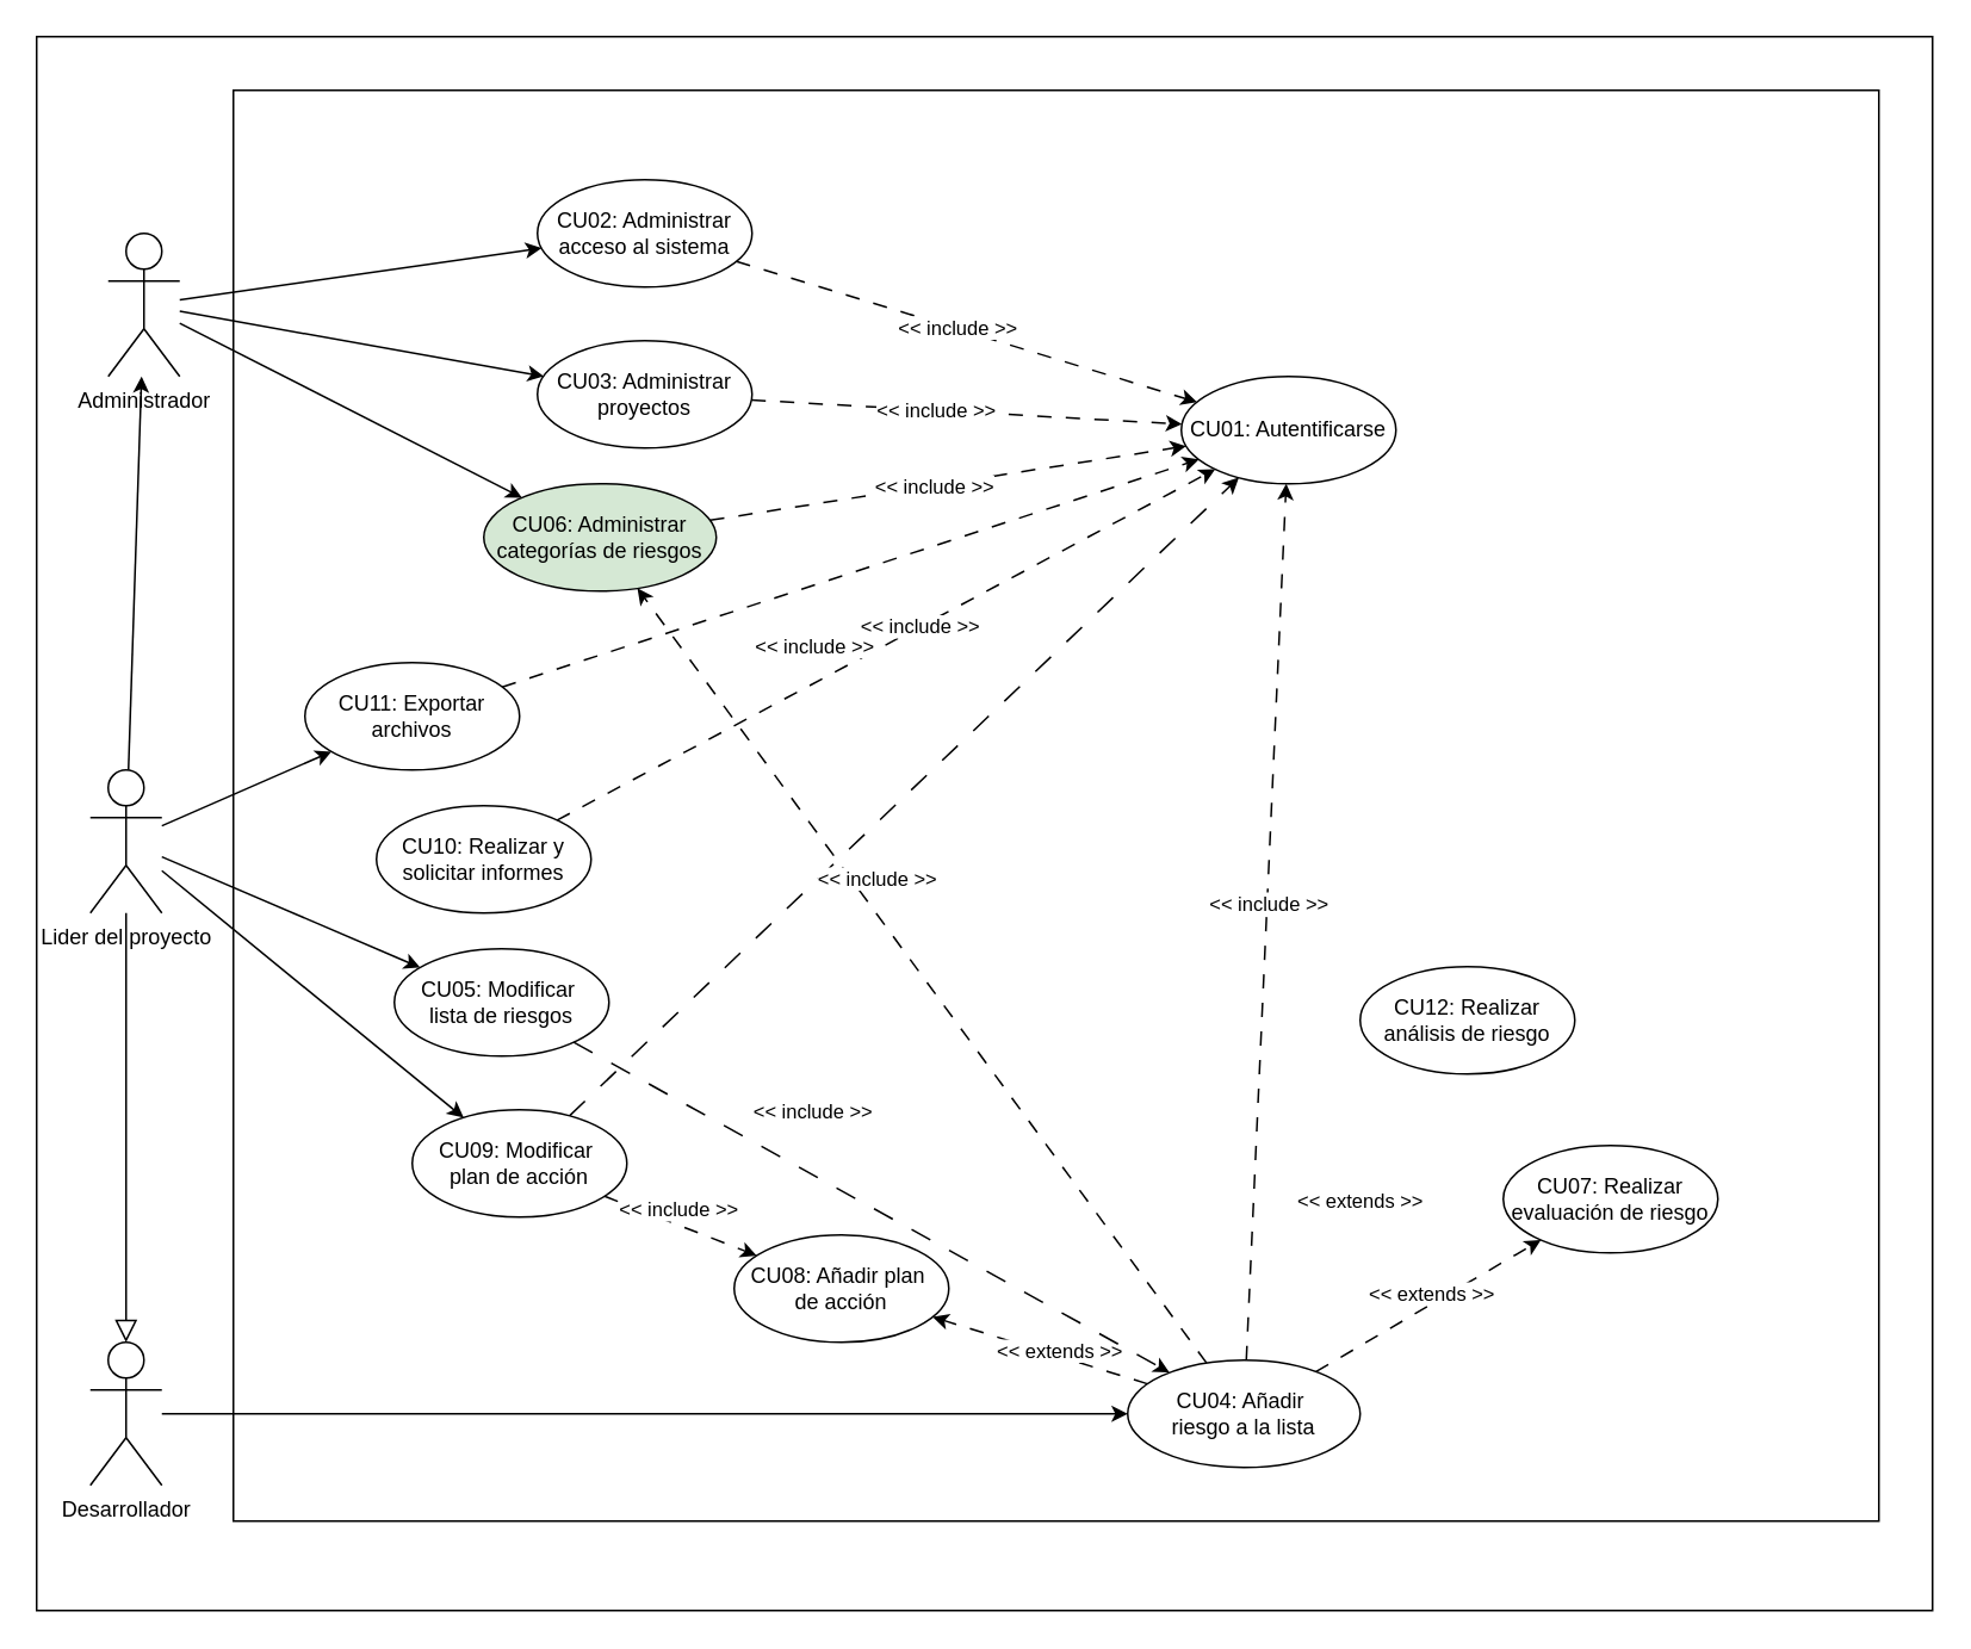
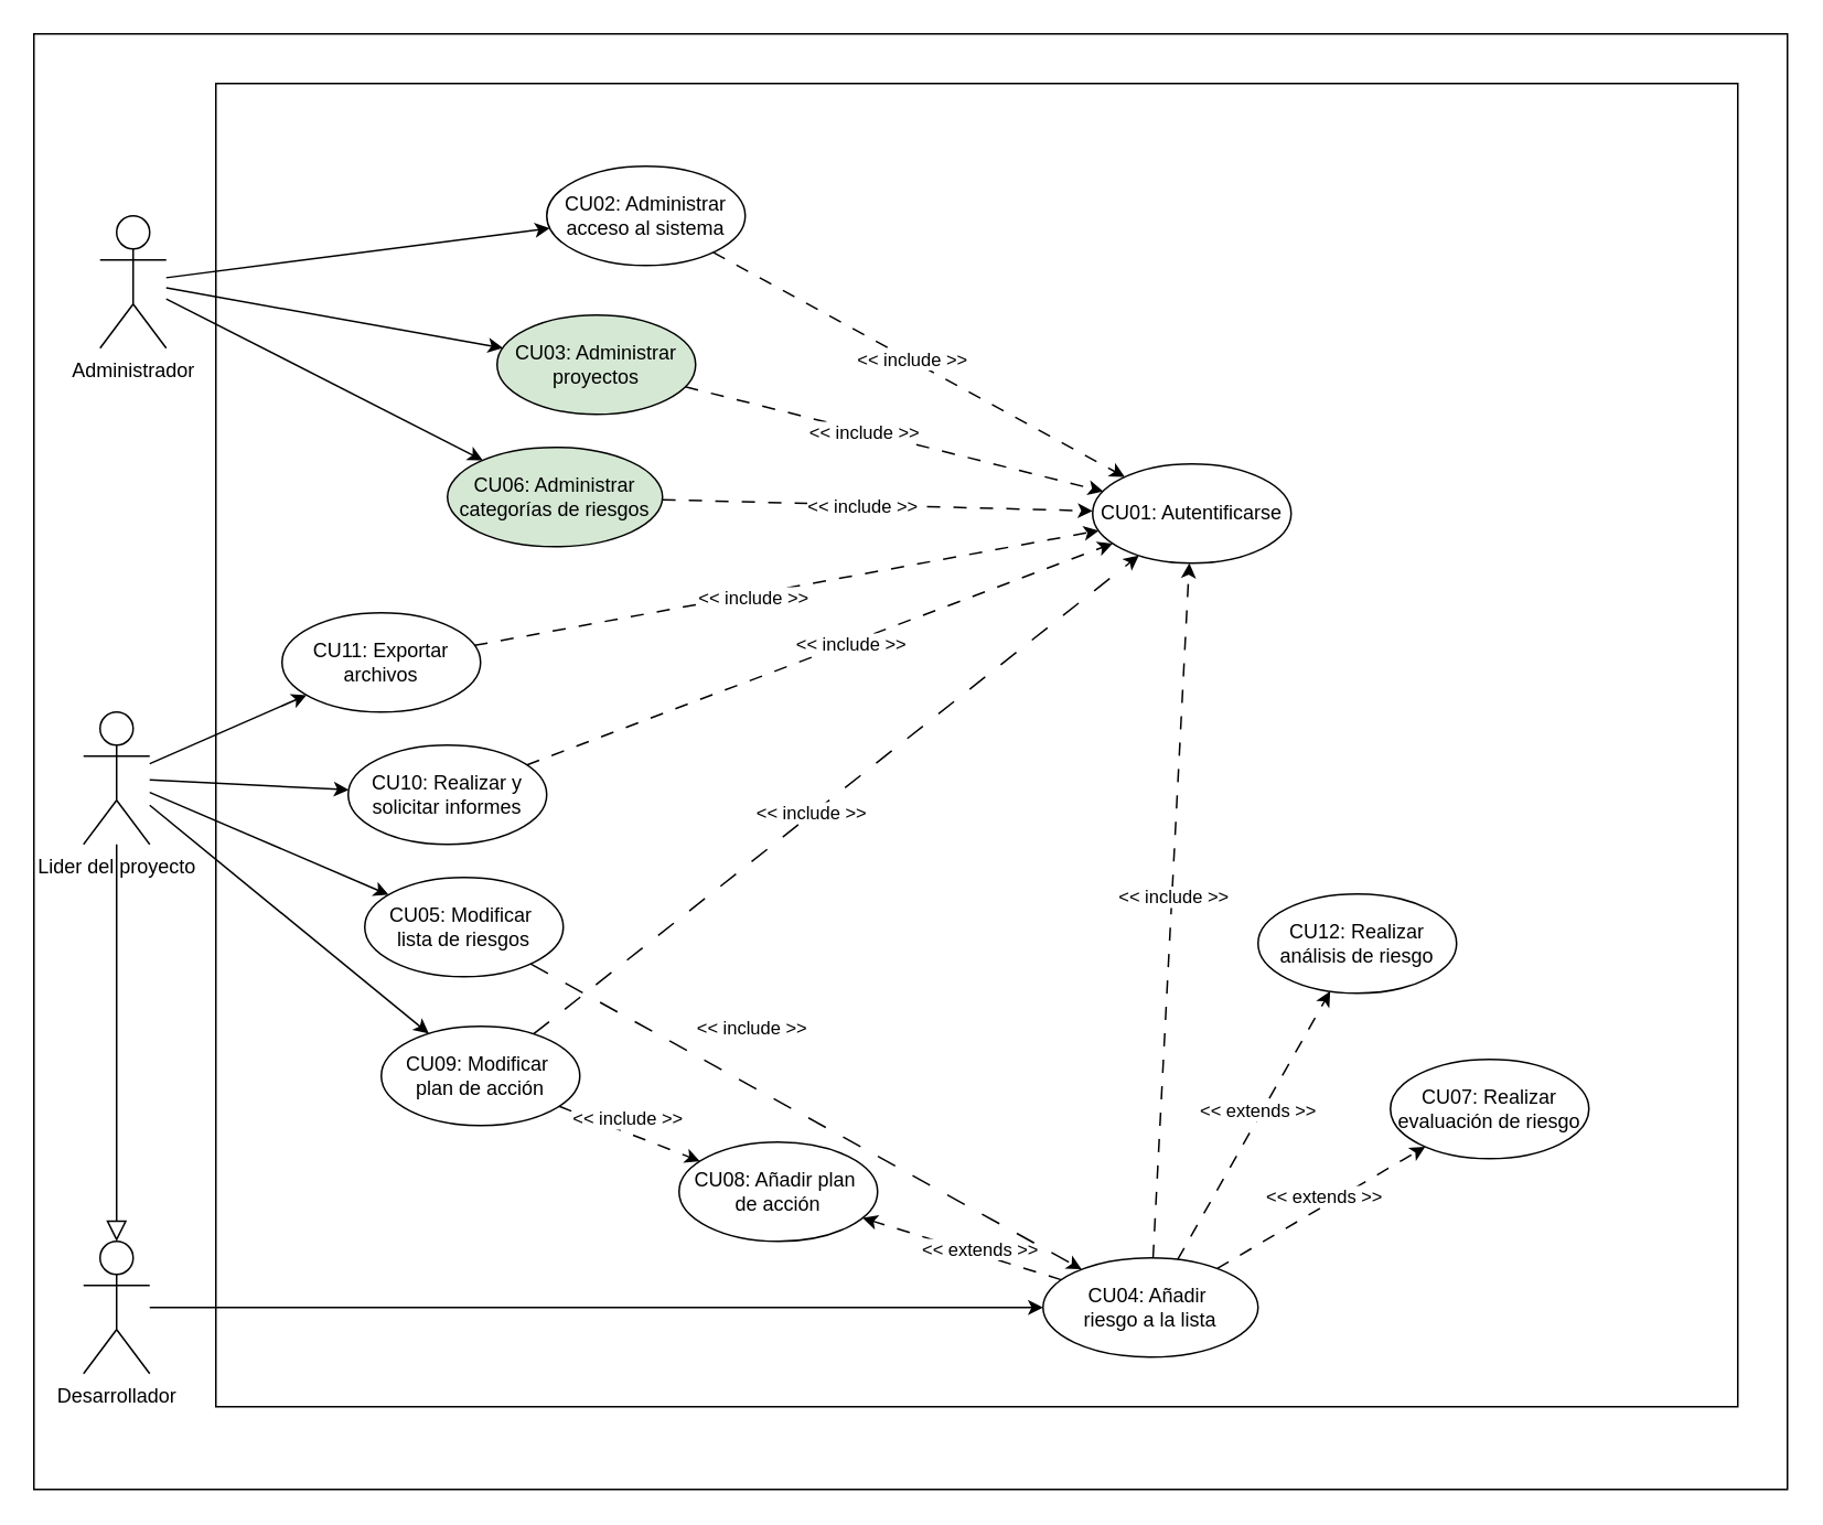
- <mxCell id="18" value="CU02: Administrar acceso al sistema" style="ellipse;whiteSpace=wrap;html=1;" parent="1" vertex="1"><mxGeometry x="300" y="100" width="120" height="60" as="geometry" /></mxCell>
+ <mxCell id="18" value="CU02: Administrar acceso al sistema" style="ellipse;whiteSpace=wrap;html=1;" parent="1" vertex="1"><mxGeometry x="330" y="100" width="120" height="60" as="geometry" /></mxCell>
- <mxCell id="21" value="CU03: Administrar proyectos" style="ellipse;whiteSpace=wrap;html=1;" parent="1" vertex="1"><mxGeometry x="300" y="190" width="120" height="60" as="geometry" /></mxCell>
+ <mxCell id="21" value="CU03: Administrar proyectos" style="ellipse;whiteSpace=wrap;html=1;fillColor=#d5e8d4;" parent="1" vertex="1"><mxGeometry x="300" y="190" width="120" height="60" as="geometry" /></mxCell>
- <mxCell id="43" value="CU01: Autentificarse" style="ellipse;whiteSpace=wrap;html=1;" parent="1" vertex="1"><mxGeometry x="660" y="210" width="120" height="60" as="geometry" /></mxCell>
+ <mxCell id="43" value="CU01: Autentificarse" style="ellipse;whiteSpace=wrap;html=1;" parent="1" vertex="1"><mxGeometry x="660" y="280" width="120" height="60" as="geometry" /></mxCell>
- <mxCell id="11" style="rounded=0;orthogonalLoop=1;jettySize=auto;html=1;" edge="1" parent="1" source="12" target="7"><mxGeometry relative="1" as="geometry" /></mxCell>
+ <mxCell id="11" style="rounded=0;orthogonalLoop=1;jettySize=auto;html=1;" edge="1" parent="1" source="12" target="44"><mxGeometry relative="1" as="geometry" /></mxCell>
- <mxCell id="30" style="rounded=0;orthogonalLoop=1;jettySize=auto;html=1;dashed=1;dashPattern=8 8;" parent="1" source="31" target="36" edge="1"><mxGeometry relative="1" as="geometry" /></mxCell>
+ <mxCell id="30" style="rounded=0;orthogonalLoop=1;jettySize=auto;html=1;dashed=1;dashPattern=8 8;" parent="1" source="31" target="47" edge="1"><mxGeometry relative="1" as="geometry" /></mxCell>
